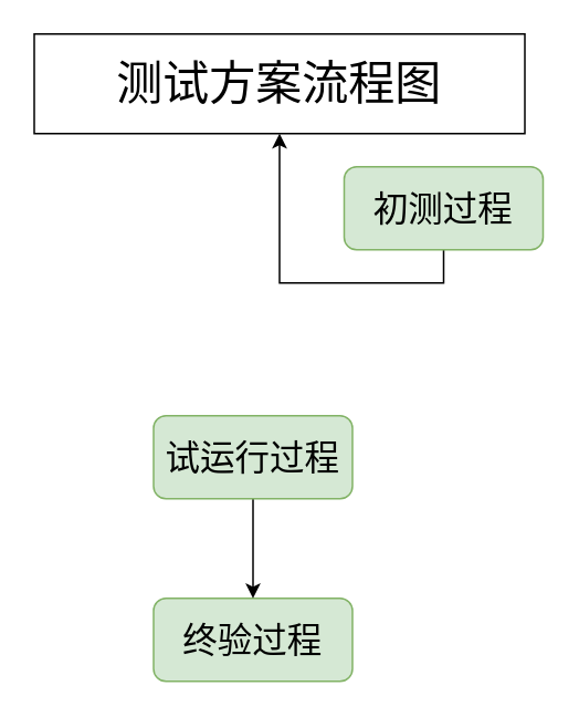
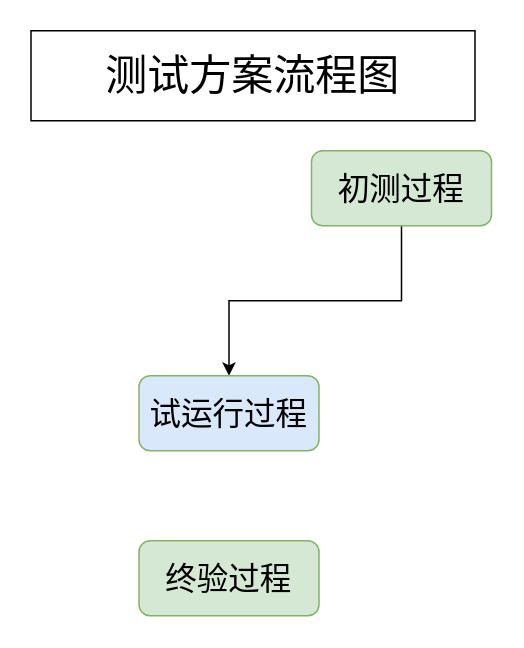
- <mxCell id="2" style="edgeStyle=orthogonalEdgeStyle;rounded=0;orthogonalLoop=1;jettySize=auto;html=1;exitX=0.5;exitY=1;exitDx=0;exitDy=0;" edge="1" parent="1" source="3" target="4"><mxGeometry relative="1" as="geometry" /></mxCell>
+ <mxCell id="2" style="edgeStyle=orthogonalEdgeStyle;rounded=0;orthogonalLoop=1;jettySize=auto;html=1;exitX=0.5;exitY=1;exitDx=0;exitDy=0;" edge="1" parent="1" source="3" target="7"><mxGeometry relative="1" as="geometry" /></mxCell>
- <mxCell id="7" value="&lt;span style=&quot;font-size: 21px&quot;&gt;试运行过程&lt;/span&gt;" style="rounded=1;whiteSpace=wrap;html=1;fillColor=#d5e8d4;strokeColor=#82b366;" vertex="1" parent="1"><mxGeometry x="92" y="250" width="120" height="50" as="geometry" /></mxCell>
+ <mxCell id="7" value="&lt;span style=&quot;font-size: 21px&quot;&gt;试运行过程&lt;/span&gt;" style="rounded=1;whiteSpace=wrap;html=1;fillColor=#dae8fc;strokeColor=#82b366;" vertex="1" parent="1"><mxGeometry x="92" y="250" width="120" height="50" as="geometry" /></mxCell>
- <mxCell id="6" style="edgeStyle=orthogonalEdgeStyle;rounded=0;orthogonalLoop=1;jettySize=auto;html=1;exitX=0.5;exitY=1;exitDx=0;exitDy=0;" edge="1" parent="1" source="7" target="5"><mxGeometry relative="1" as="geometry" /></mxCell>
